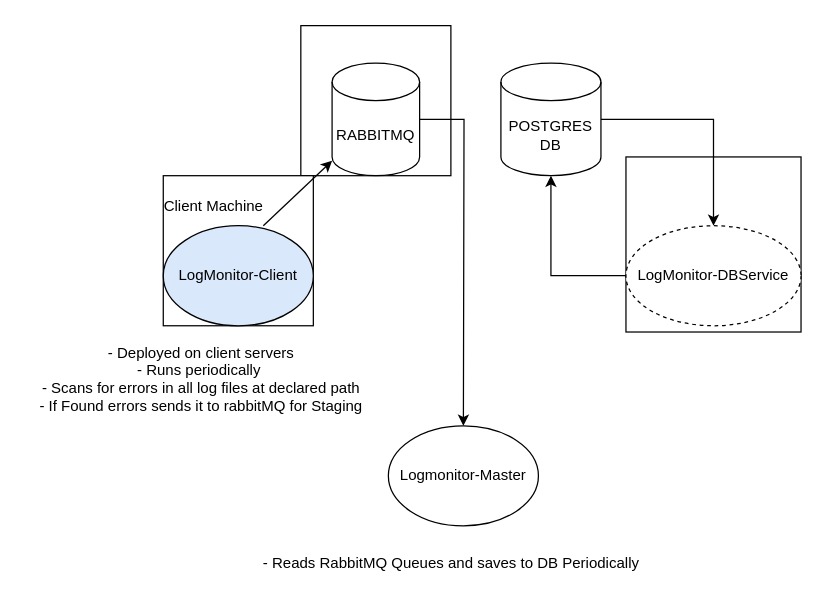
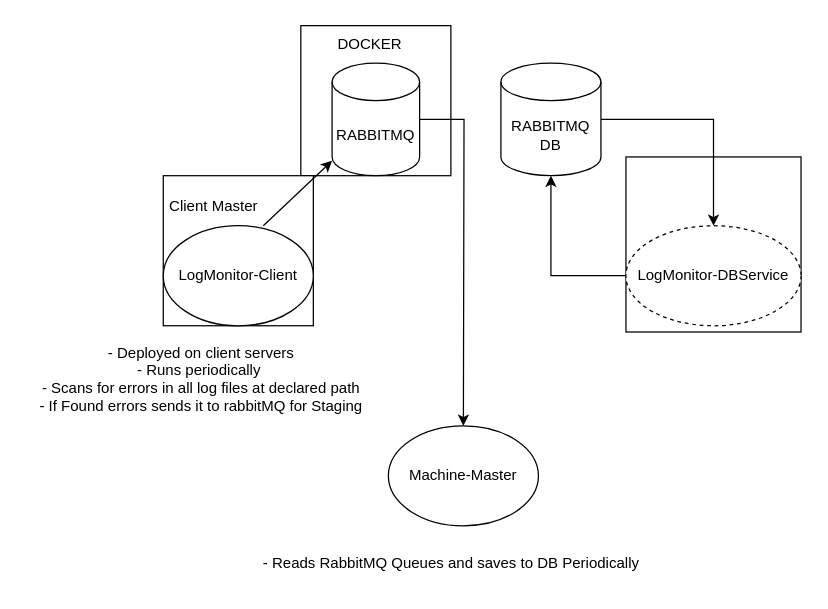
+ <mxCell id="16" value="DOCKER" style="text;html=1;align=center;verticalAlign=middle;resizable=0;points=[];autosize=1;strokeColor=none;fillColor=none;spacing=2;" vertex="1" parent="1"><mxGeometry x="260" y="20" width="70" height="30" as="geometry" /></mxCell>
- <mxCell id="14" value="POSTGRES DB&lt;br&gt;" style="shape=cylinder3;whiteSpace=wrap;html=1;boundedLbl=1;backgroundOutline=1;size=15;" vertex="1" parent="1"><mxGeometry x="400" y="50" width="80" height="90" as="geometry" /></mxCell>
+ <mxCell id="14" value="RABBITMQ DB&lt;br&gt;" style="shape=cylinder3;whiteSpace=wrap;html=1;boundedLbl=1;backgroundOutline=1;size=15;" vertex="1" parent="1"><mxGeometry x="400" y="50" width="80" height="90" as="geometry" /></mxCell>
- <mxCell id="15" value="Client Machine" style="text;html=1;align=center;verticalAlign=middle;resizable=0;points=[];autosize=1;strokeColor=none;fillColor=none;" vertex="1" parent="1"><mxGeometry x="120" y="150" width="100" height="30" as="geometry" /></mxCell>
+ <mxCell id="15" value="Client Master" style="text;html=1;align=center;verticalAlign=middle;resizable=0;points=[];autosize=1;strokeColor=none;fillColor=none;" vertex="1" parent="1"><mxGeometry x="120" y="150" width="100" height="30" as="geometry" /></mxCell>
- <mxCell id="5" value="LogMonitor-Client" style="ellipse;whiteSpace=wrap;html=1;fillColor=#dae8fc;" vertex="1" parent="1"><mxGeometry x="130" y="180" width="120" height="80" as="geometry" /></mxCell>
+ <mxCell id="5" value="LogMonitor-Client" style="ellipse;whiteSpace=wrap;html=1;" vertex="1" parent="1"><mxGeometry x="130" y="180" width="120" height="80" as="geometry" /></mxCell>
- <mxCell id="8" value="Logmonitor-Master" style="ellipse;whiteSpace=wrap;html=1;" vertex="1" parent="1"><mxGeometry x="310" y="340" width="120" height="80" as="geometry" /></mxCell>
+ <mxCell id="8" value="Machine-Master" style="ellipse;whiteSpace=wrap;html=1;" vertex="1" parent="1"><mxGeometry x="310" y="340" width="120" height="80" as="geometry" /></mxCell>
